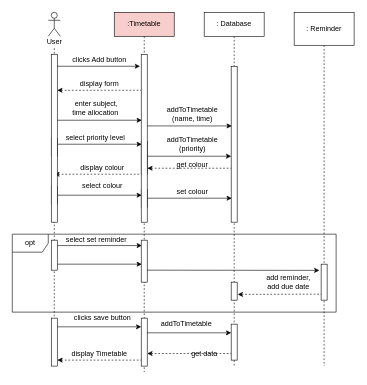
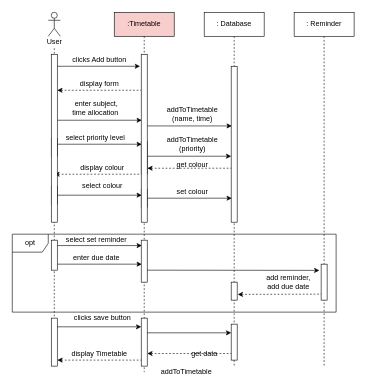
- <mxCell id="44" value=": Reminder" style="rounded=0;whiteSpace=wrap;html=1;" vertex="1" parent="1"><mxGeometry x="490" y="20" width="100" height="55" as="geometry" /></mxCell>
+ <mxCell id="44" value=": Reminder" style="rounded=0;whiteSpace=wrap;html=1;" vertex="1" parent="1"><mxGeometry x="490" y="20" width="100" height="40" as="geometry" /></mxCell>
+ <mxCell id="42" value="enter due date" style="text;html=1;align=center;verticalAlign=middle;resizable=0;points=[];autosize=1;strokeColor=none;" vertex="1" parent="1"><mxGeometry x="115" y="420" width="90" height="20" as="geometry" /></mxCell>
- <mxCell id="58" value="addToTimetable" style="text;html=1;align=center;verticalAlign=middle;resizable=0;points=[];autosize=1;strokeColor=none;" vertex="1" parent="1"><mxGeometry x="260" y="530" width="100" height="20" as="geometry" /></mxCell>
+ <mxCell id="58" value="addToTimetable" style="text;html=1;align=center;verticalAlign=middle;resizable=0;points=[];autosize=1;strokeColor=none;" vertex="1" parent="1"><mxGeometry x="260" y="610" width="100" height="20" as="geometry" /></mxCell>
